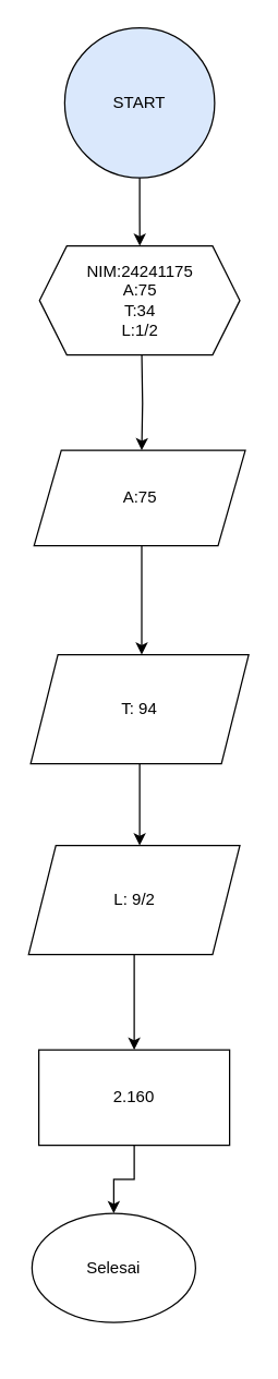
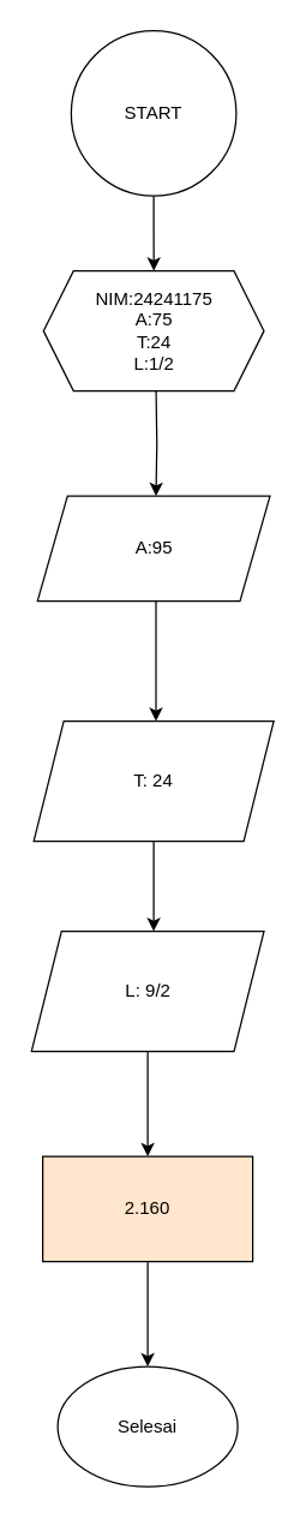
- <mxCell id="2" value="START" style="ellipse;whiteSpace=wrap;html=1;aspect=fixed;fillColor=#dae8fc;" parent="1" vertex="1"><mxGeometry x="47" y="20" width="110" height="110" as="geometry" /></mxCell>
+ <mxCell id="2" value="START" style="ellipse;whiteSpace=wrap;html=1;aspect=fixed;" parent="1" vertex="1"><mxGeometry x="47" y="20" width="110" height="110" as="geometry" /></mxCell>
- <mxCell id="6" value="NIM:24241175&lt;div&gt;A:75&lt;/div&gt;&lt;div&gt;T:34&lt;/div&gt;&lt;div&gt;L:1/2&lt;/div&gt;" style="shape=hexagon;perimeter=hexagonPerimeter2;whiteSpace=wrap;html=1;fixedSize=1;" vertex="1" parent="1"><mxGeometry x="28.5" y="180" width="147" height="80" as="geometry" /></mxCell>
+ <mxCell id="6" value="NIM:24241175&lt;div&gt;A:75&lt;/div&gt;&lt;div&gt;T:24&lt;/div&gt;&lt;div&gt;L:1/2&lt;/div&gt;" style="shape=hexagon;perimeter=hexagonPerimeter2;whiteSpace=wrap;html=1;fixedSize=1;" vertex="1" parent="1"><mxGeometry x="28.5" y="180" width="147" height="80" as="geometry" /></mxCell>
- <mxCell id="7" value="A:75" style="shape=parallelogram;perimeter=parallelogramPerimeter;whiteSpace=wrap;html=1;fixedSize=1;" vertex="1" parent="1"><mxGeometry x="24.5" y="330" width="155" height="70" as="geometry" /></mxCell>
+ <mxCell id="7" value="A:95" style="shape=parallelogram;perimeter=parallelogramPerimeter;whiteSpace=wrap;html=1;fixedSize=1;" vertex="1" parent="1"><mxGeometry x="24.5" y="330" width="155" height="70" as="geometry" /></mxCell>
- <mxCell id="9" value="T: 94" style="shape=parallelogram;perimeter=parallelogramPerimeter;whiteSpace=wrap;html=1;fixedSize=1;" vertex="1" parent="1"><mxGeometry x="22" y="480" width="160" height="80" as="geometry" /></mxCell>
+ <mxCell id="9" value="T: 24" style="shape=parallelogram;perimeter=parallelogramPerimeter;whiteSpace=wrap;html=1;fixedSize=1;" vertex="1" parent="1"><mxGeometry x="22" y="480" width="160" height="80" as="geometry" /></mxCell>
- <mxCell id="13" value="2.160" style="rounded=0;whiteSpace=wrap;html=1;" vertex="1" parent="1"><mxGeometry x="28" y="770" width="140" height="70" as="geometry" /></mxCell>
+ <mxCell id="13" value="2.160" style="rounded=0;whiteSpace=wrap;html=1;fillColor=#ffe6cc;" vertex="1" parent="1"><mxGeometry x="28" y="770" width="140" height="70" as="geometry" /></mxCell>
- <mxCell id="14" value="Selesai" style="ellipse;whiteSpace=wrap;html=1;" vertex="1" parent="1"><mxGeometry x="23" y="890" width="120" height="80" as="geometry" /></mxCell>
+ <mxCell id="14" value="Selesai" style="ellipse;whiteSpace=wrap;html=1;" vertex="1" parent="1"><mxGeometry x="38" y="910" width="120" height="80" as="geometry" /></mxCell>
